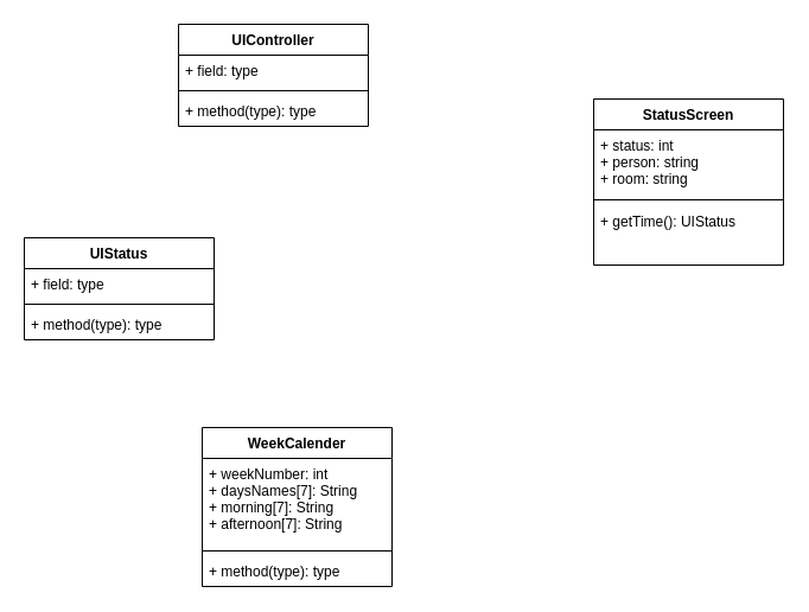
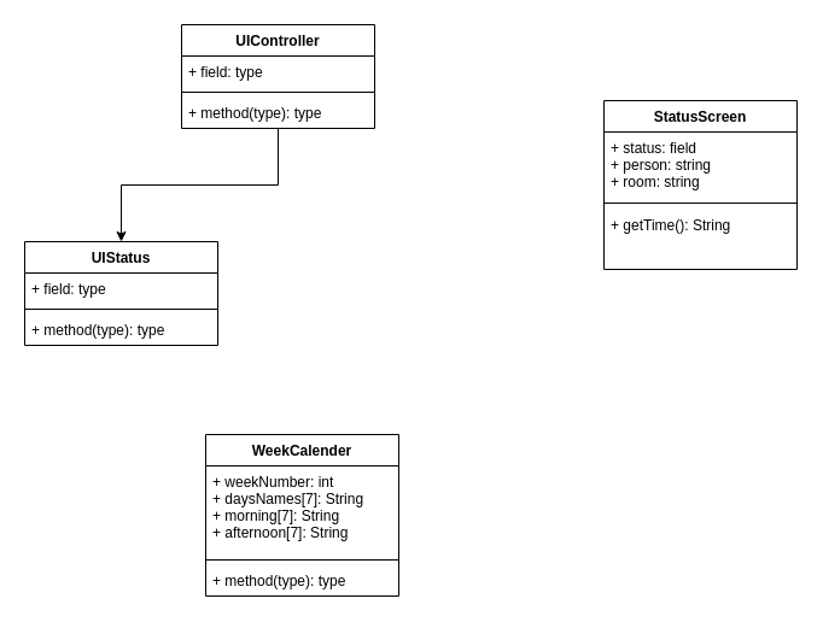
- <mxCell id="12" value="+ status: int&#10;+ person: string&#10;+ room: string" style="text;strokeColor=none;fillColor=none;align=left;verticalAlign=top;spacingLeft=4;spacingRight=4;overflow=hidden;rotatable=0;points=[[0,0.5],[1,0.5]];portConstraint=eastwest;" vertex="1" parent="11"><mxGeometry y="26" width="160" height="54" as="geometry" /></mxCell>
+ <mxCell id="12" value="+ status: field&#10;+ person: string&#10;+ room: string" style="text;strokeColor=none;fillColor=none;align=left;verticalAlign=top;spacingLeft=4;spacingRight=4;overflow=hidden;rotatable=0;points=[[0,0.5],[1,0.5]];portConstraint=eastwest;" vertex="1" parent="11"><mxGeometry y="26" width="160" height="54" as="geometry" /></mxCell>
+ <mxCell id="2" style="edgeStyle=orthogonalEdgeStyle;rounded=0;orthogonalLoop=1;jettySize=auto;html=1;" parent="1" source="3" target="7" edge="1"><mxGeometry relative="1" as="geometry" /></mxCell>
- <mxCell id="14" value="+ getTime(): UIStatus" style="text;strokeColor=none;fillColor=none;align=left;verticalAlign=top;spacingLeft=4;spacingRight=4;overflow=hidden;rotatable=0;points=[[0,0.5],[1,0.5]];portConstraint=eastwest;" vertex="1" parent="11"><mxGeometry y="90" width="160" height="50" as="geometry" /></mxCell>
+ <mxCell id="14" value="+ getTime(): String" style="text;strokeColor=none;fillColor=none;align=left;verticalAlign=top;spacingLeft=4;spacingRight=4;overflow=hidden;rotatable=0;points=[[0,0.5],[1,0.5]];portConstraint=eastwest;" vertex="1" parent="11"><mxGeometry y="90" width="160" height="50" as="geometry" /></mxCell>
